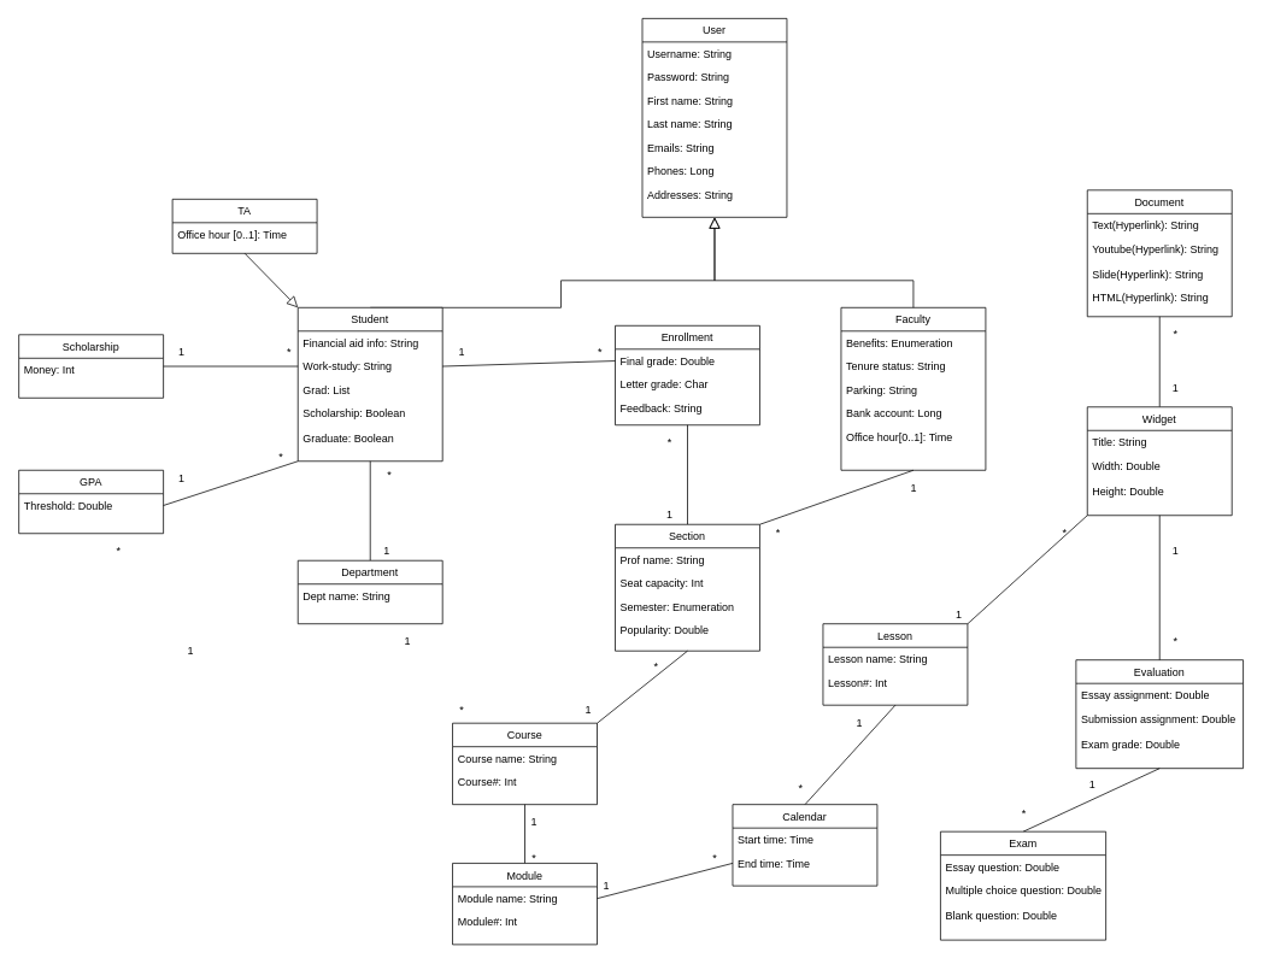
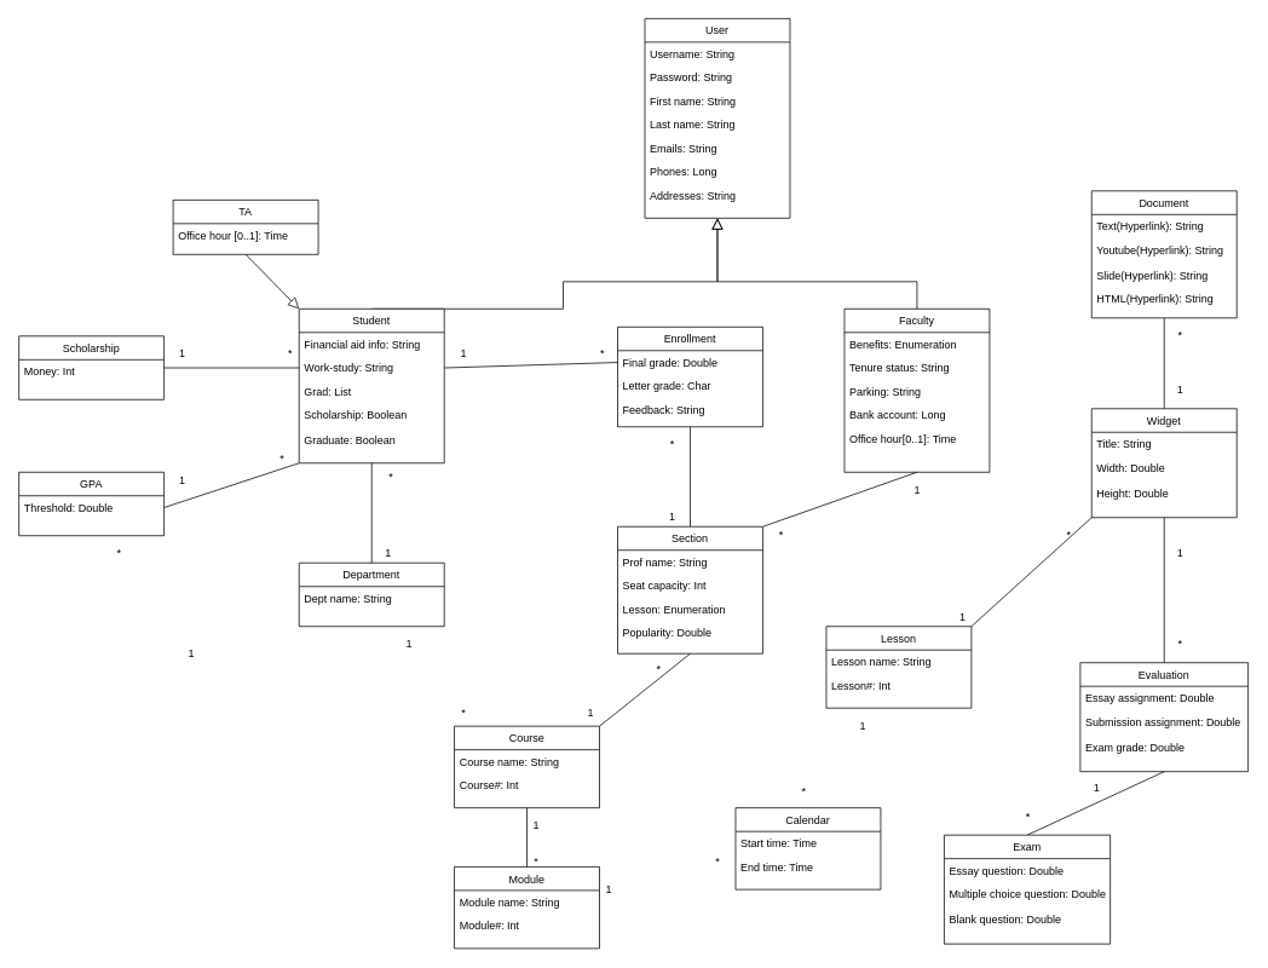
- <mxCell id="57" value="Semester: Enumeration" style="text;align=left;verticalAlign=top;spacingLeft=4;spacingRight=4;overflow=hidden;rotatable=0;points=[[0,0.5],[1,0.5]];portConstraint=eastwest;" vertex="1" parent="54"><mxGeometry y="78" width="160" height="26" as="geometry" /></mxCell>
+ <mxCell id="57" value="Lesson: Enumeration" style="text;align=left;verticalAlign=top;spacingLeft=4;spacingRight=4;overflow=hidden;rotatable=0;points=[[0,0.5],[1,0.5]];portConstraint=eastwest;" vertex="1" parent="54"><mxGeometry y="78" width="160" height="26" as="geometry" /></mxCell>
- <mxCell id="75" style="edgeStyle=none;rounded=0;orthogonalLoop=1;jettySize=auto;html=1;exitX=0.5;exitY=0;exitDx=0;exitDy=0;entryX=0.5;entryY=1;entryDx=0;entryDy=0;endArrow=none;endFill=0;" edge="1" parent="1" source="76" target="63"><mxGeometry relative="1" as="geometry" /></mxCell>
- <mxCell id="103" style="edgeStyle=none;rounded=0;orthogonalLoop=1;jettySize=auto;html=1;exitX=1;exitY=0.5;exitDx=0;exitDy=0;entryX=0;entryY=0.5;entryDx=0;entryDy=0;endArrow=none;endFill=0;" edge="1" parent="1" source="60" target="78"><mxGeometry relative="1" as="geometry" /></mxCell>
